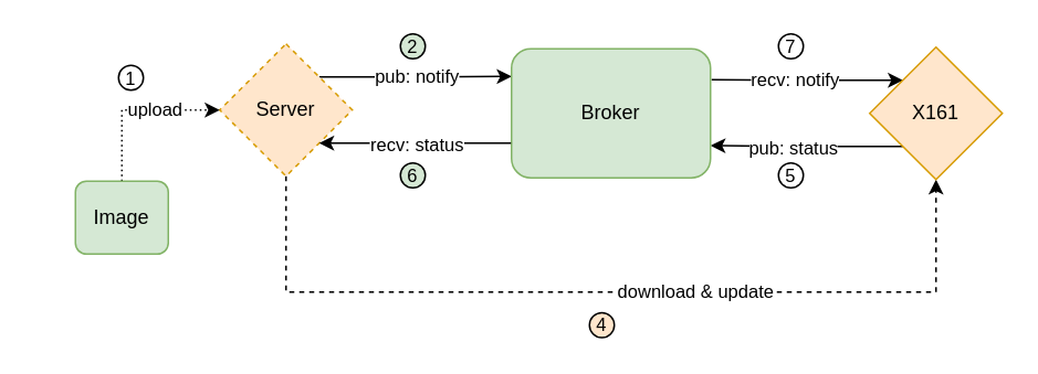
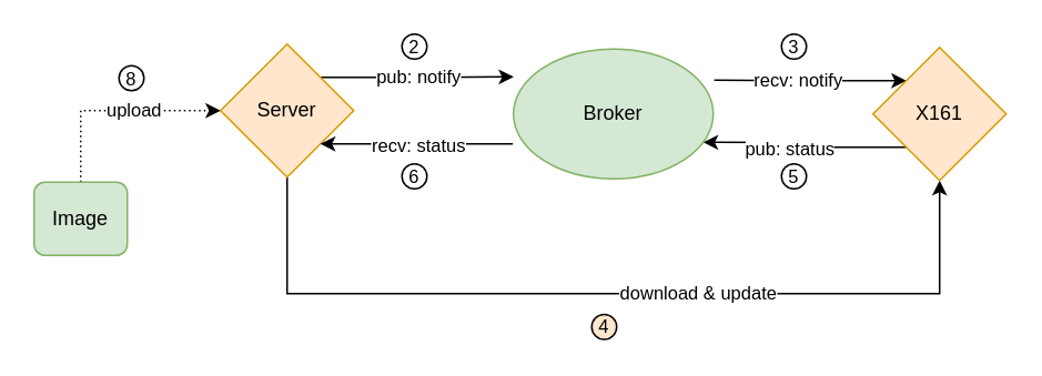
- <mxCell id="2" value="&lt;font style=&quot;font-size: 11px;&quot;&gt;2&lt;/font&gt;" style="ellipse;whiteSpace=wrap;html=1;aspect=fixed;labelBackgroundColor=none;fontSize=11;fontColor=#000000;strokeColor=#000000;fillColor=#d5e8d4;" parent="1" vertex="1"><mxGeometry x="241" y="20" width="15" height="15" as="geometry" /></mxCell>
+ <mxCell id="2" value="&lt;font style=&quot;font-size: 11px;&quot;&gt;2&lt;/font&gt;" style="ellipse;whiteSpace=wrap;html=1;aspect=fixed;labelBackgroundColor=none;fontSize=11;fontColor=#000000;strokeColor=#000000;" parent="1" vertex="1"><mxGeometry x="241" y="20" width="15" height="15" as="geometry" /></mxCell>
- <mxCell id="19" value="&lt;font style=&quot;font-size: 11px;&quot;&gt;7&lt;/font&gt;" style="ellipse;whiteSpace=wrap;html=1;aspect=fixed;labelBackgroundColor=none;fontSize=11;" vertex="1" parent="1"><mxGeometry x="469" y="20" width="15" height="15" as="geometry" /></mxCell>
+ <mxCell id="19" value="&lt;font style=&quot;font-size: 11px;&quot;&gt;3&lt;/font&gt;" style="ellipse;whiteSpace=wrap;html=1;aspect=fixed;labelBackgroundColor=none;fontSize=11;" vertex="1" parent="1"><mxGeometry x="469" y="20" width="15" height="15" as="geometry" /></mxCell>
- <mxCell id="23" value="&lt;font style=&quot;font-size: 11px;&quot;&gt;1&lt;/font&gt;" style="ellipse;whiteSpace=wrap;html=1;aspect=fixed;labelBackgroundColor=none;fontSize=11;fontColor=#000000;strokeColor=#000000;" vertex="1" parent="1"><mxGeometry x="71" y="39" width="15" height="15" as="geometry" /></mxCell>
+ <mxCell id="23" value="&lt;font style=&quot;font-size: 11px;&quot;&gt;8&lt;/font&gt;" style="ellipse;whiteSpace=wrap;html=1;aspect=fixed;labelBackgroundColor=none;fontSize=11;fontColor=#000000;strokeColor=#000000;" vertex="1" parent="1"><mxGeometry x="71" y="39" width="15" height="15" as="geometry" /></mxCell>
- <mxCell id="7" value="Server" style="rhombus;whiteSpace=wrap;html=1;fillColor=#ffe6cc;strokeColor=#d79b00;dashed=1;" vertex="1" parent="1"><mxGeometry x="132" y="26" width="80" height="80" as="geometry" /></mxCell>
+ <mxCell id="7" value="Server" style="rhombus;whiteSpace=wrap;html=1;fillColor=#ffe6cc;strokeColor=#d79b00;" vertex="1" parent="1"><mxGeometry x="132" y="26" width="80" height="80" as="geometry" /></mxCell>
- <mxCell id="13" value="Broker" style="rounded=1;whiteSpace=wrap;html=1;fillColor=#d5e8d4;strokeColor=#82b366;" vertex="1" parent="1"><mxGeometry x="308" y="29" width="120" height="78" as="geometry" /></mxCell>
+ <mxCell id="13" value="Broker" style="ellipse;whiteSpace=wrap;html=1;fillColor=#d5e8d4;strokeColor=#82b366;" vertex="1" parent="1"><mxGeometry x="308" y="29" width="120" height="78" as="geometry" /></mxCell>
- <mxCell id="20" value="&lt;font style=&quot;font-size: 11px;&quot;&gt;6&lt;/font&gt;" style="ellipse;whiteSpace=wrap;html=1;aspect=fixed;labelBackgroundColor=none;fontSize=11;fontColor=#000000;strokeColor=#000000;fillColor=#d5e8d4;" vertex="1" parent="1"><mxGeometry x="241" y="98" width="15" height="15" as="geometry" /></mxCell>
+ <mxCell id="20" value="&lt;font style=&quot;font-size: 11px;&quot;&gt;6&lt;/font&gt;" style="ellipse;whiteSpace=wrap;html=1;aspect=fixed;labelBackgroundColor=none;fontSize=11;fontColor=#000000;strokeColor=#000000;" vertex="1" parent="1"><mxGeometry x="241" y="98" width="15" height="15" as="geometry" /></mxCell>
- <mxCell id="18" value="Image" style="rounded=1;whiteSpace=wrap;html=1;fillColor=#d5e8d4;strokeColor=#82b366;" vertex="1" parent="1"><mxGeometry x="45" y="109" width="56" height="44" as="geometry" /></mxCell>
+ <mxCell id="18" value="Image" style="rounded=1;whiteSpace=wrap;html=1;fillColor=#d5e8d4;strokeColor=#82b366;" vertex="1" parent="1"><mxGeometry x="20" y="109" width="56" height="44" as="geometry" /></mxCell>
- <mxCell id="5" style="edgeStyle=orthogonalEdgeStyle;rounded=0;orthogonalLoop=1;jettySize=auto;html=1;entryX=0.5;entryY=1;entryDx=0;entryDy=0;strokeColor=#000000;startArrow=none;startFill=0;endArrow=classic;endFill=1;dashed=1;" edge="1" parent="1" source="7" target="12"><mxGeometry relative="1" as="geometry"><Array as="points"><mxPoint x="172" y="176" /><mxPoint x="564" y="176" /></Array></mxGeometry></mxCell>
+ <mxCell id="5" style="edgeStyle=orthogonalEdgeStyle;rounded=0;orthogonalLoop=1;jettySize=auto;html=1;entryX=0.5;entryY=1;entryDx=0;entryDy=0;strokeColor=#000000;startArrow=none;startFill=0;endArrow=classic;endFill=1;" edge="1" parent="1" source="7" target="12"><mxGeometry relative="1" as="geometry"><Array as="points"><mxPoint x="172" y="176" /><mxPoint x="564" y="176" /></Array></mxGeometry></mxCell>
